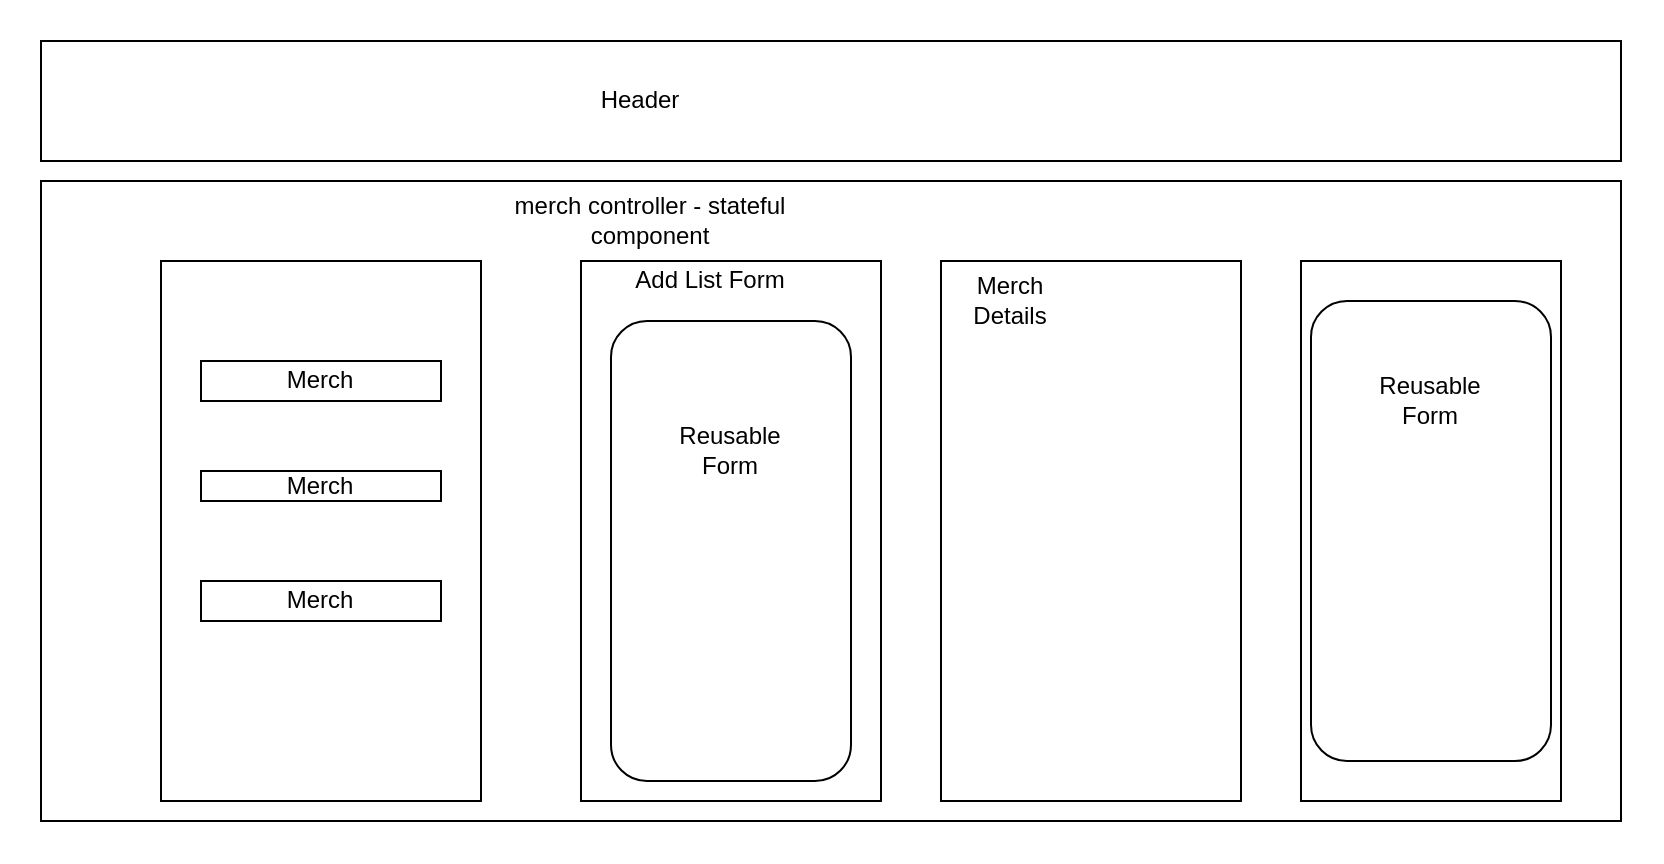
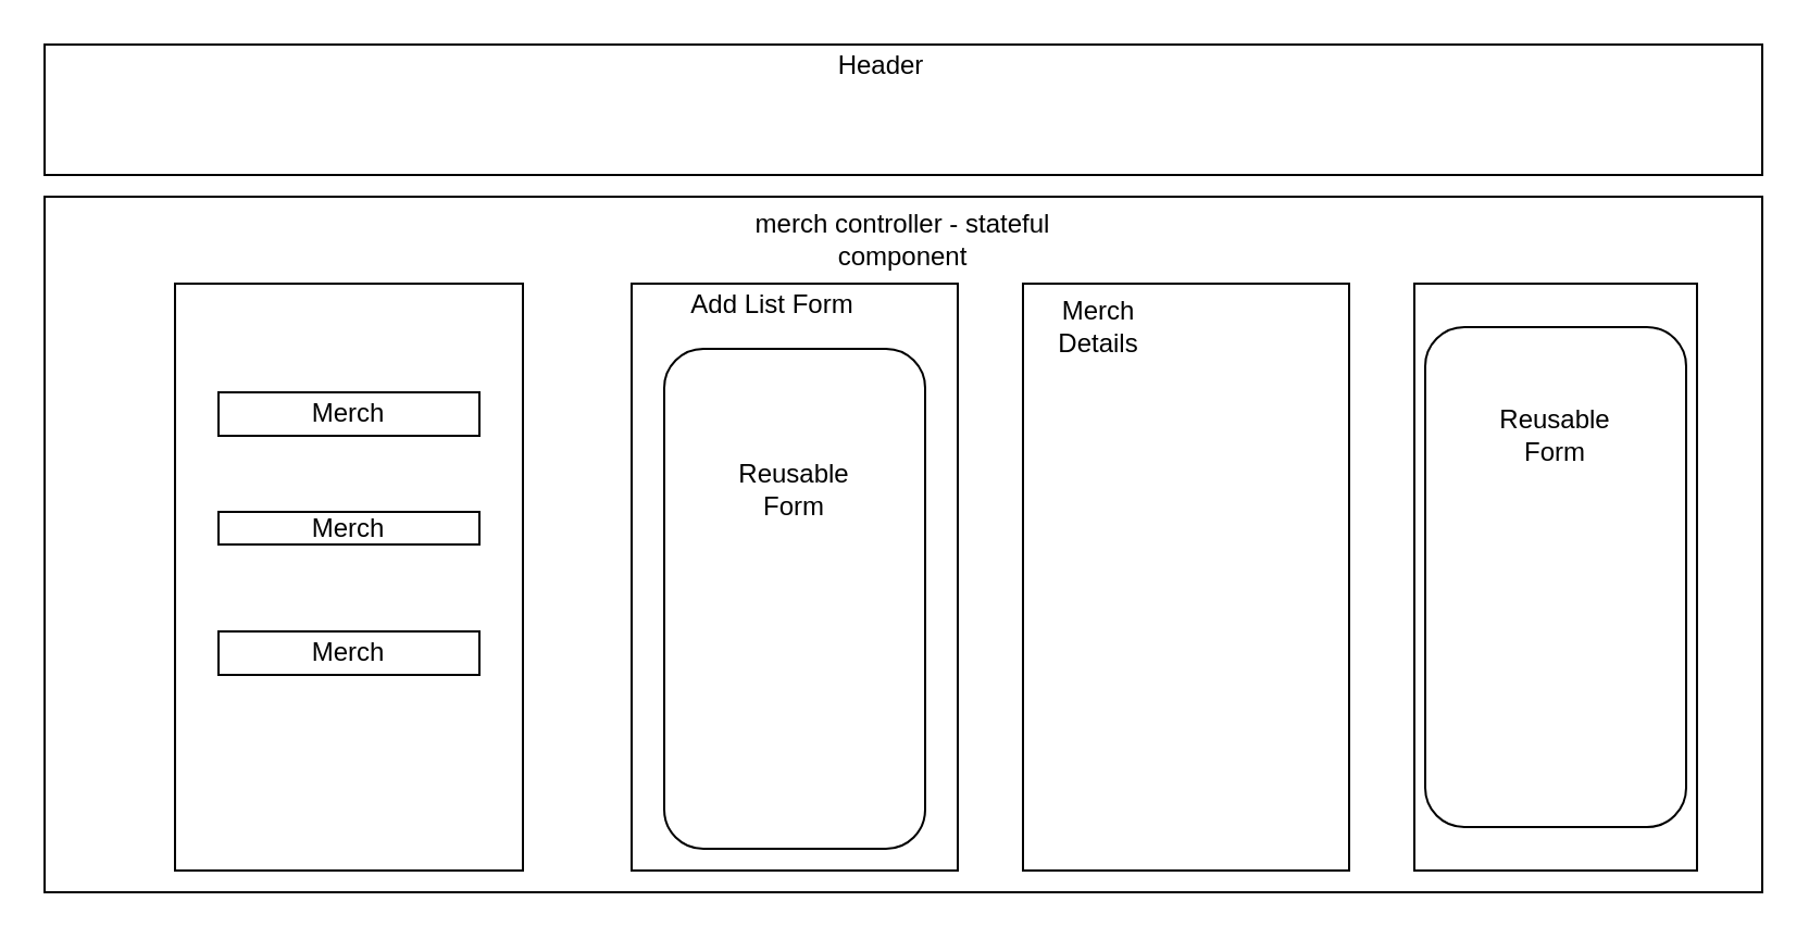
- <mxCell id="18" value="Header" style="text;html=1;strokeColor=none;fillColor=none;align=center;verticalAlign=middle;whiteSpace=wrap;rounded=0;" vertex="1" parent="1"><mxGeometry x="250" y="40" width="140" height="20" as="geometry" /></mxCell>
+ <mxCell id="18" value="Header" style="text;html=1;strokeColor=none;fillColor=none;align=center;verticalAlign=middle;whiteSpace=wrap;rounded=0;" vertex="1" parent="1"><mxGeometry x="335" y="20" width="140" height="20" as="geometry" /></mxCell>
- <mxCell id="3" value="merch controller - stateful component" style="text;html=1;strokeColor=none;fillColor=none;align=center;verticalAlign=middle;whiteSpace=wrap;rounded=0;" parent="1" vertex="1"><mxGeometry x="245" y="100" width="160" height="20" as="geometry" /></mxCell>
+ <mxCell id="3" value="merch controller - stateful component" style="text;html=1;strokeColor=none;fillColor=none;align=center;verticalAlign=middle;whiteSpace=wrap;rounded=0;" parent="1" vertex="1"><mxGeometry x="335" y="100" width="160" height="20" as="geometry" /></mxCell>
